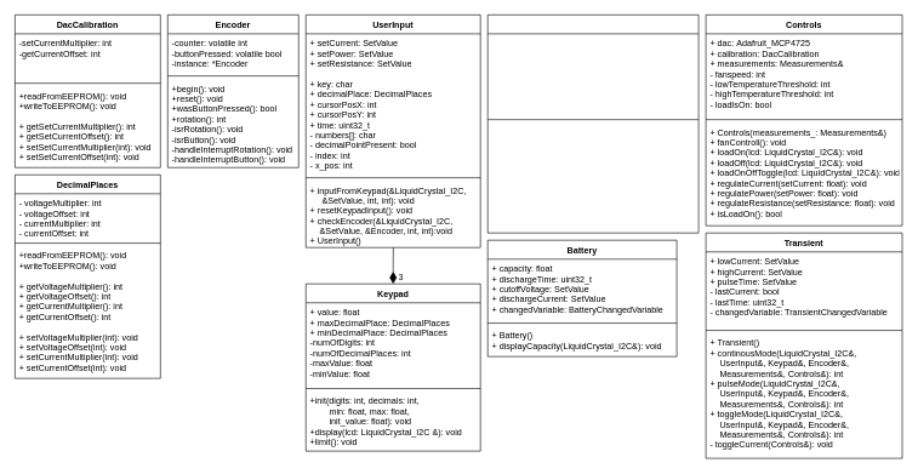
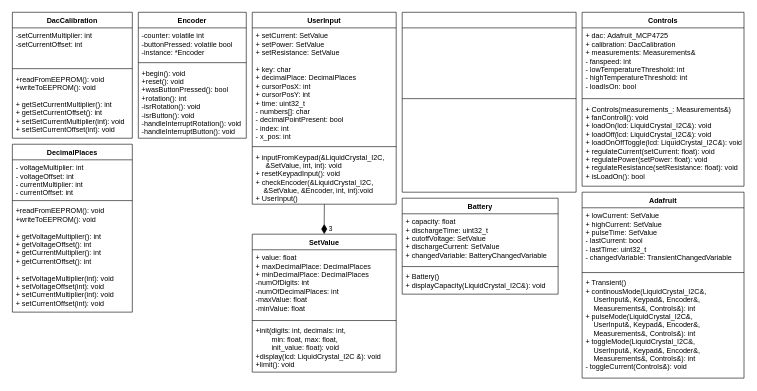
- <mxCell id="3" value="-setCurrentMultiplier: int&#10;-getCurrentOffset: int" style="text;strokeColor=none;fillColor=none;align=left;verticalAlign=top;spacingLeft=4;spacingRight=4;overflow=hidden;rotatable=0;points=[[0,0.5],[1,0.5]];portConstraint=eastwest;" parent="2" vertex="1"><mxGeometry y="26" width="200" height="64" as="geometry" /></mxCell>
+ <mxCell id="3" value="-setCurrentMultiplier: int&#10;-setCurrentOffset: int" style="text;strokeColor=none;fillColor=none;align=left;verticalAlign=top;spacingLeft=4;spacingRight=4;overflow=hidden;rotatable=0;points=[[0,0.5],[1,0.5]];portConstraint=eastwest;" parent="2" vertex="1"><mxGeometry y="26" width="200" height="64" as="geometry" /></mxCell>
- <mxCell id="35" value="Transient" style="swimlane;fontStyle=1;align=center;verticalAlign=top;childLayout=stackLayout;horizontal=1;startSize=26;horizontalStack=0;resizeParent=1;resizeParentMax=0;resizeLast=0;collapsible=1;marginBottom=0;" parent="1" vertex="1"><mxGeometry x="970" y="320" width="270" height="310" as="geometry" /></mxCell>
+ <mxCell id="35" value="Adafruit" style="swimlane;fontStyle=1;align=center;verticalAlign=top;childLayout=stackLayout;horizontal=1;startSize=26;horizontalStack=0;resizeParent=1;resizeParentMax=0;resizeLast=0;collapsible=1;marginBottom=0;" parent="1" vertex="1"><mxGeometry x="970" y="320" width="270" height="310" as="geometry" /></mxCell>
- <mxCell id="18" value="Keypad" style="swimlane;fontStyle=1;align=center;verticalAlign=top;childLayout=stackLayout;horizontal=1;startSize=26;horizontalStack=0;resizeParent=1;resizeParentMax=0;resizeLast=0;collapsible=1;marginBottom=0;" parent="1" vertex="1"><mxGeometry x="420" y="390" width="240" height="230" as="geometry" /></mxCell>
+ <mxCell id="18" value="SetValue" style="swimlane;fontStyle=1;align=center;verticalAlign=top;childLayout=stackLayout;horizontal=1;startSize=26;horizontalStack=0;resizeParent=1;resizeParentMax=0;resizeLast=0;collapsible=1;marginBottom=0;" parent="1" vertex="1"><mxGeometry x="420" y="390" width="240" height="230" as="geometry" /></mxCell>
